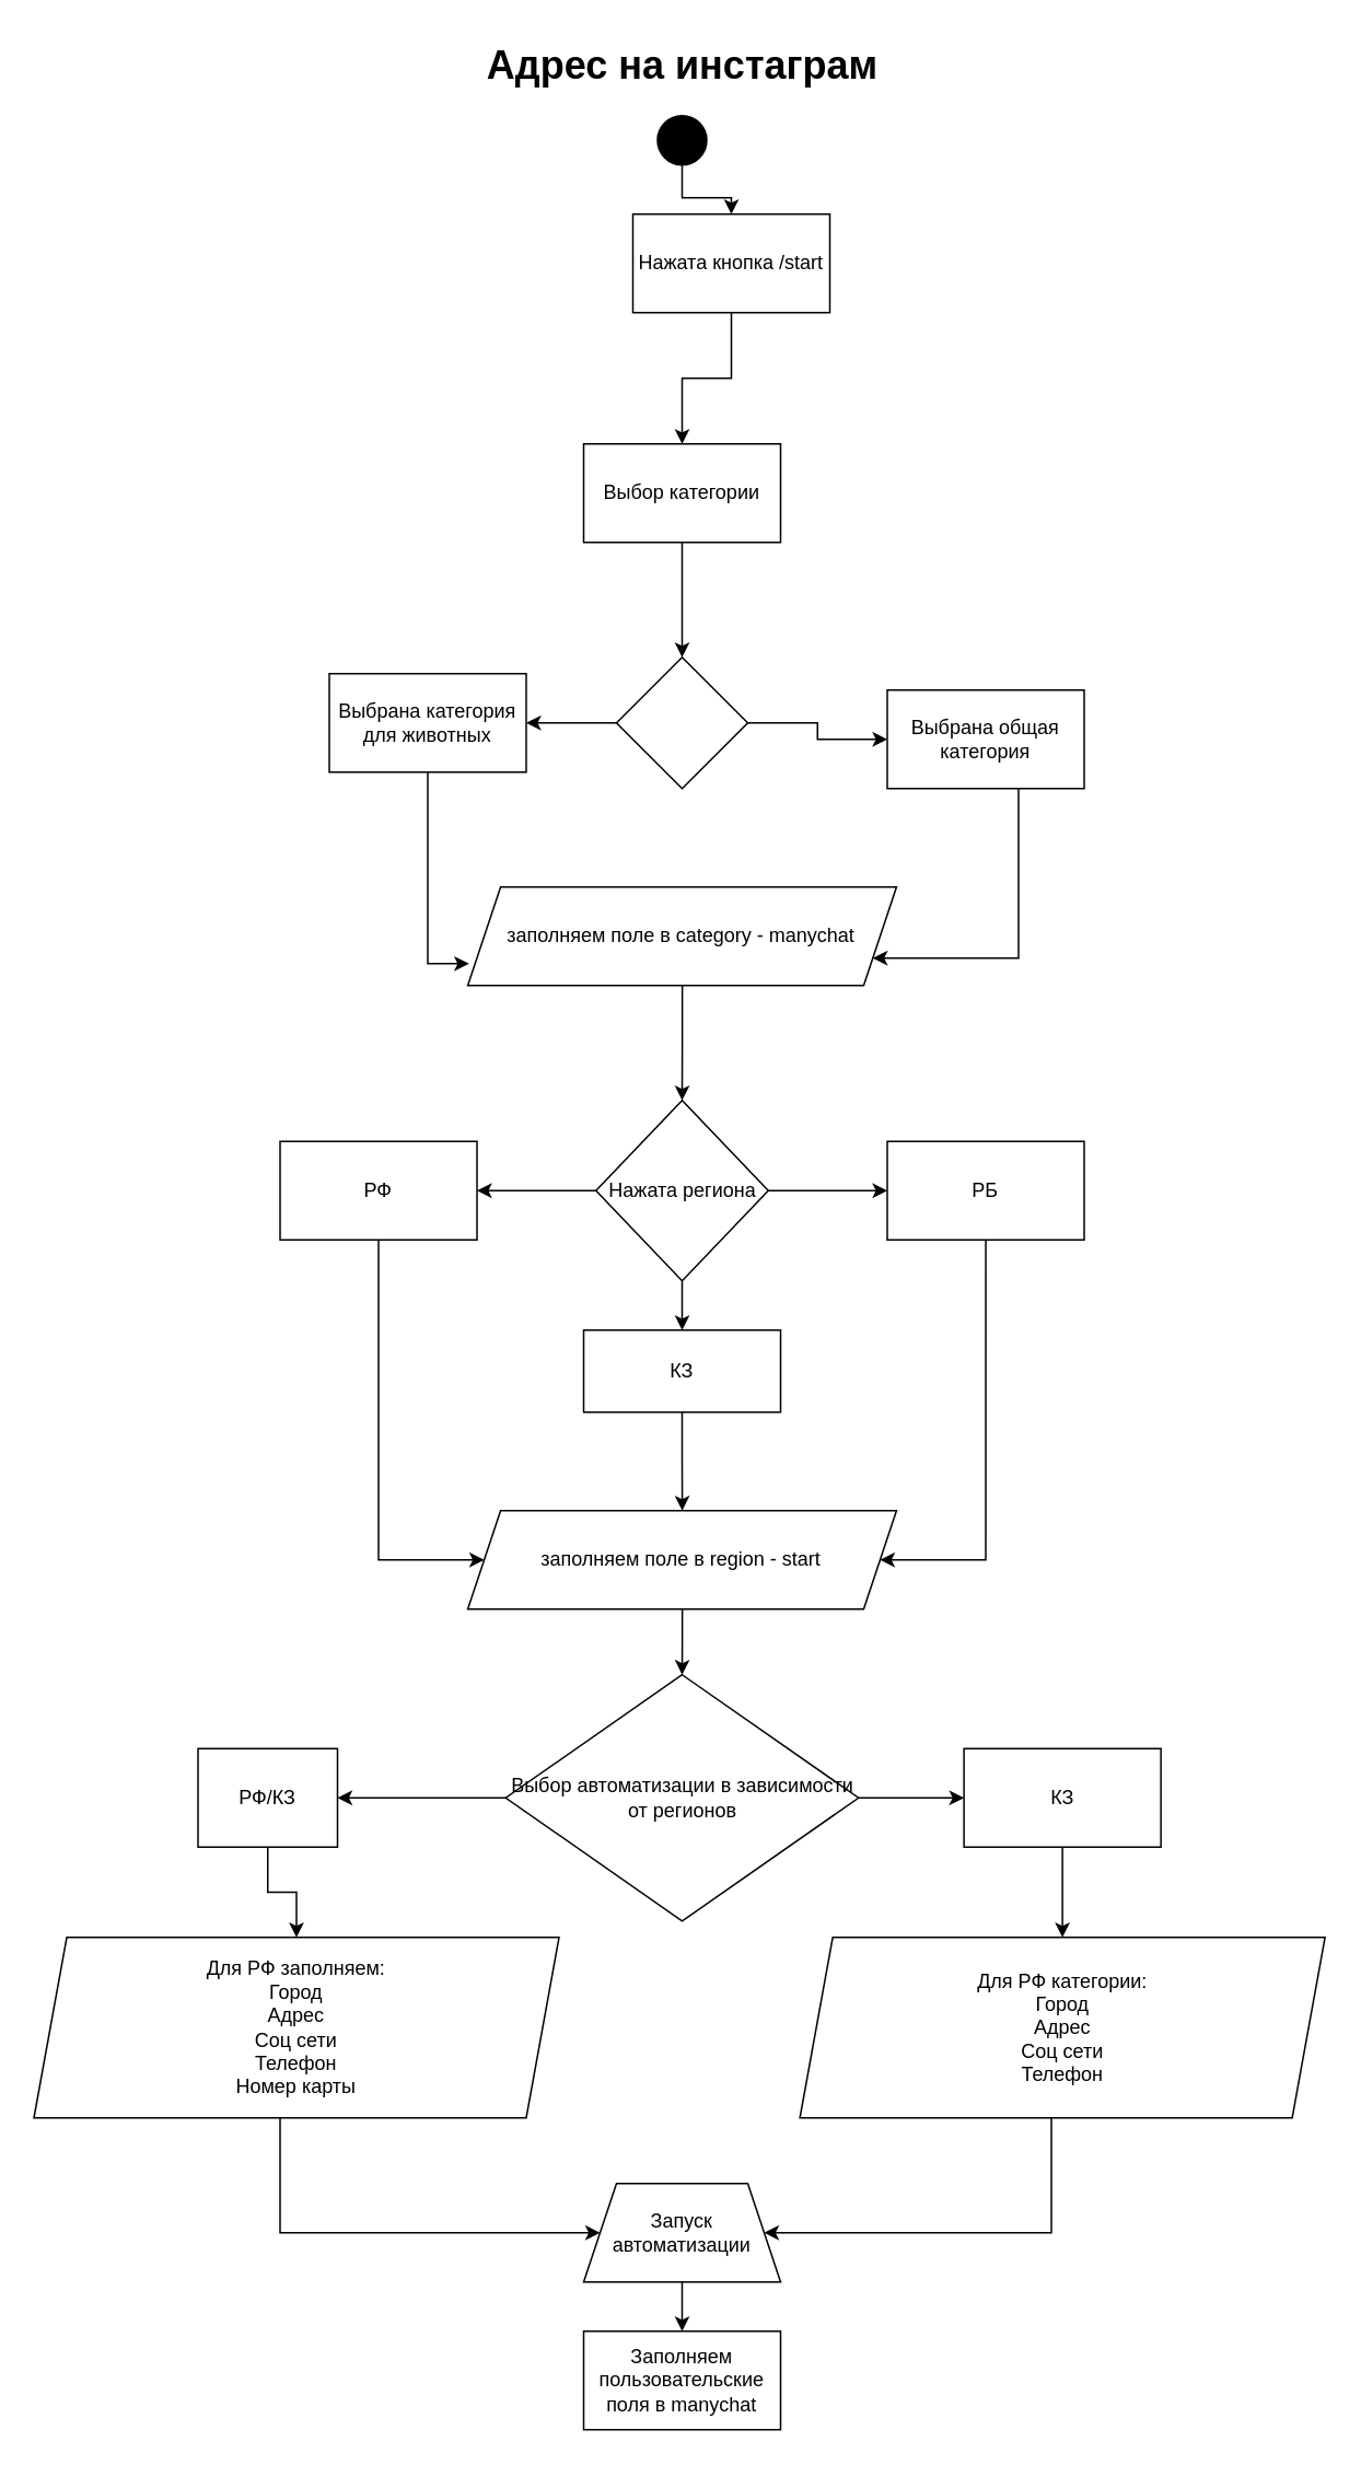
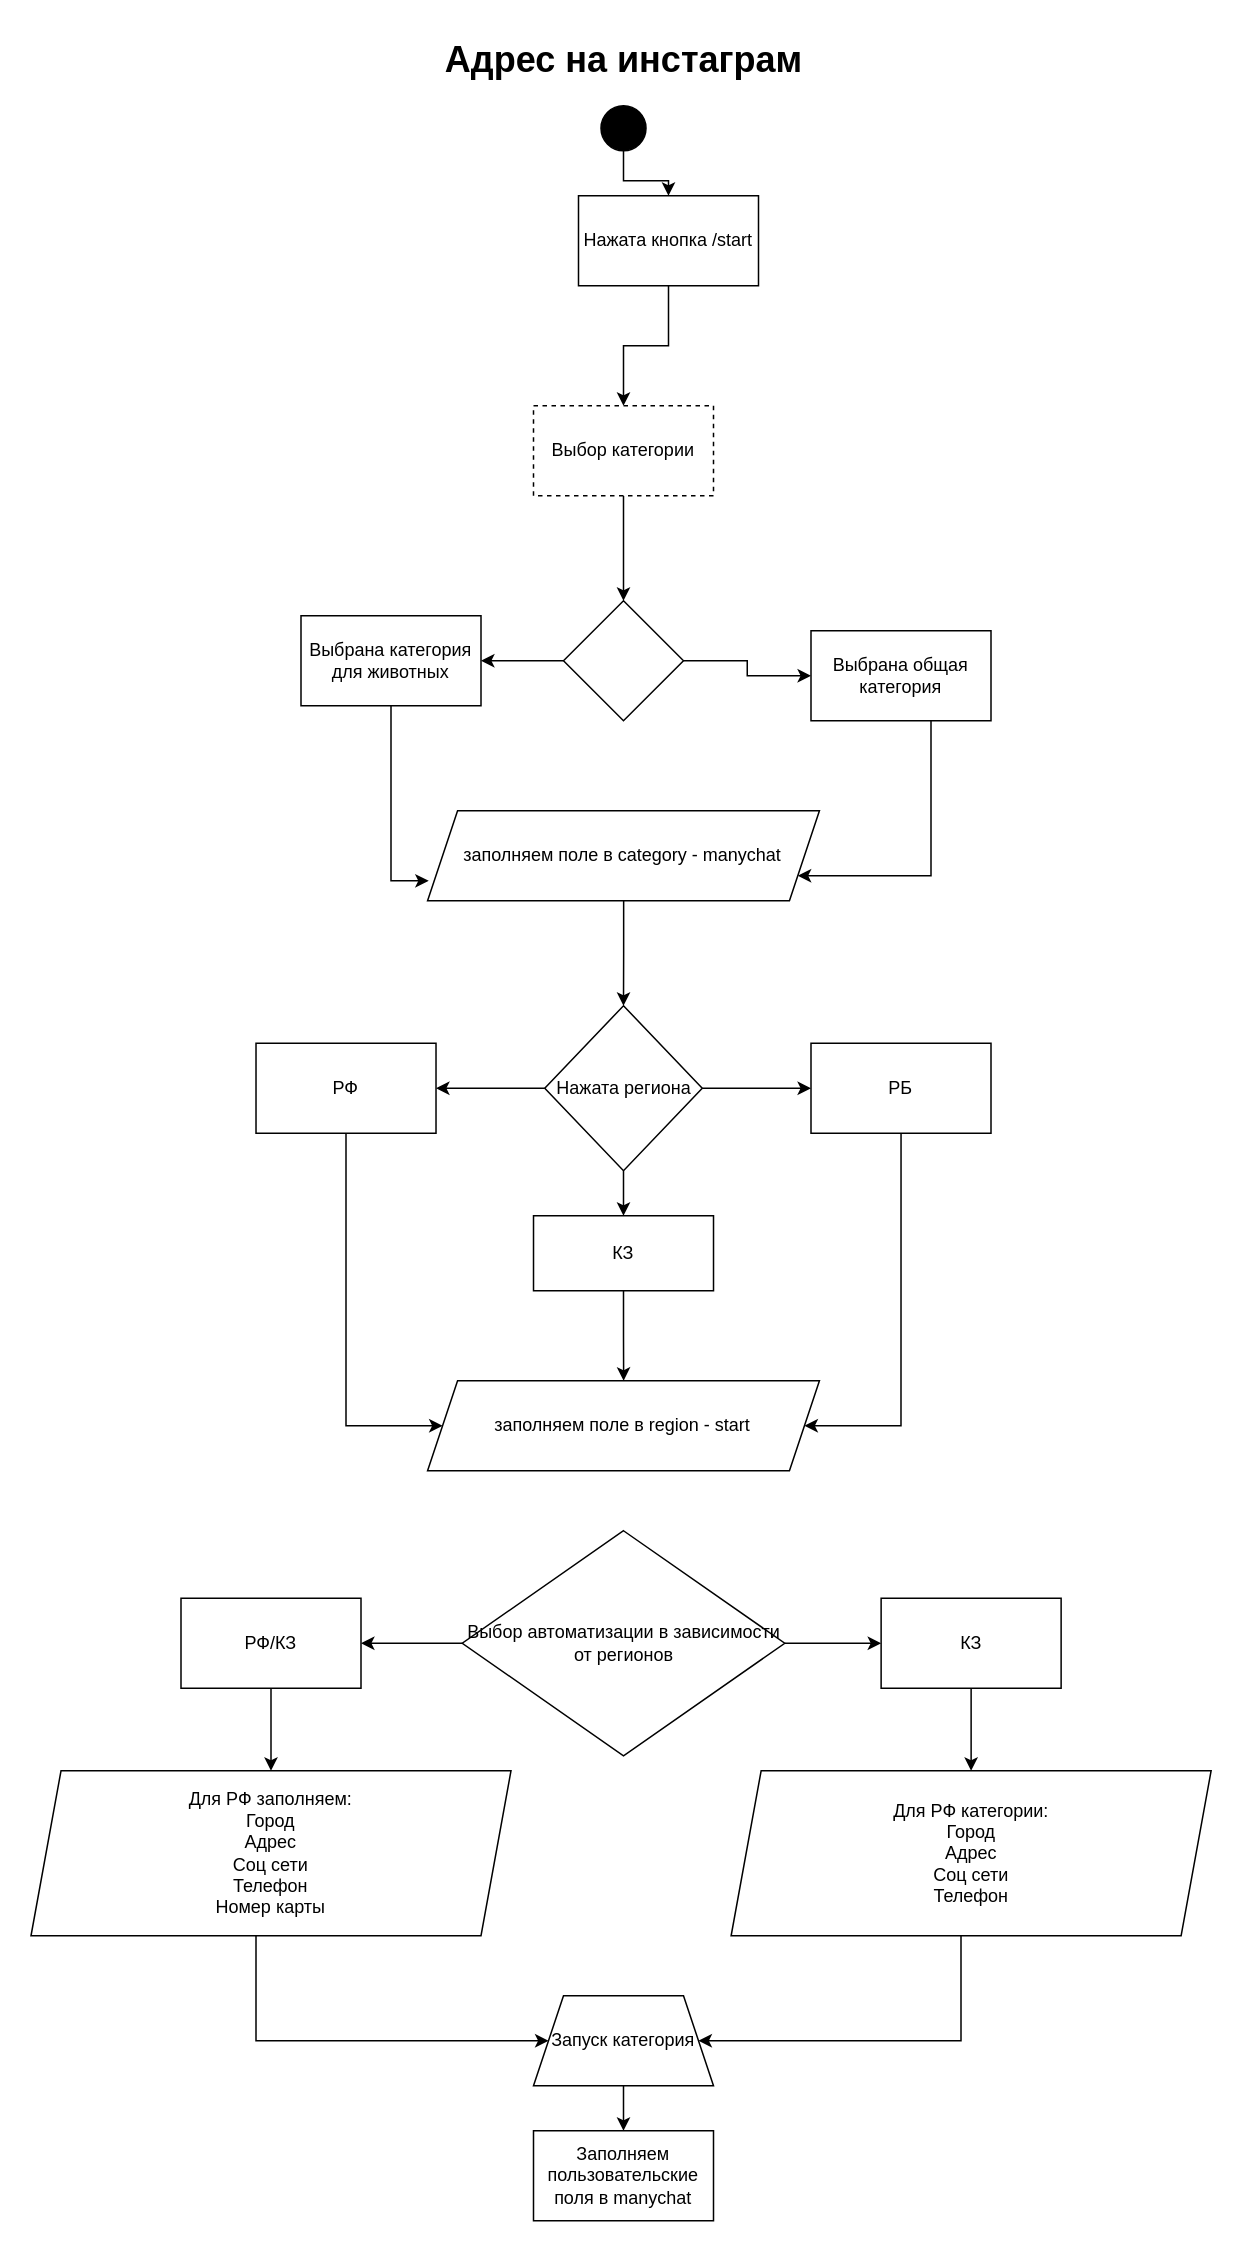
- <mxCell id="8" value="Выбор категории" style="whiteSpace=wrap;html=1;rounded=0;" vertex="1" parent="1"><mxGeometry x="355" y="270" width="120" height="60" as="geometry" /></mxCell>
+ <mxCell id="8" value="Выбор категории" style="whiteSpace=wrap;html=1;rounded=0;dashed=1;" vertex="1" parent="1"><mxGeometry x="355" y="270" width="120" height="60" as="geometry" /></mxCell>
- <mxCell id="22" value="" style="edgeStyle=orthogonalEdgeStyle;rounded=0;orthogonalLoop=1;jettySize=auto;html=1;" edge="1" parent="1" source="23" target="32"><mxGeometry relative="1" as="geometry" /></mxCell>
- <mxCell id="34" value="РФ/КЗ" style="whiteSpace=wrap;html=1;rounded=0;" vertex="1" parent="1"><mxGeometry x="120.005" y="1065" width="85" height="60" as="geometry" /></mxCell>
+ <mxCell id="34" value="РФ/КЗ" style="whiteSpace=wrap;html=1;rounded=0;" vertex="1" parent="1"><mxGeometry x="120.005" y="1065" width="120" height="60" as="geometry" /></mxCell>
- <mxCell id="38" value="Запуск автоматизации" style="shape=trapezoid;perimeter=trapezoidPerimeter;whiteSpace=wrap;html=1;fixedSize=1;rounded=0;" vertex="1" parent="1"><mxGeometry x="354.995" y="1330" width="120" height="60" as="geometry" /></mxCell>
+ <mxCell id="38" value="Запуск категория" style="shape=trapezoid;perimeter=trapezoidPerimeter;whiteSpace=wrap;html=1;fixedSize=1;rounded=0;" vertex="1" parent="1"><mxGeometry x="354.995" y="1330" width="120" height="60" as="geometry" /></mxCell>
